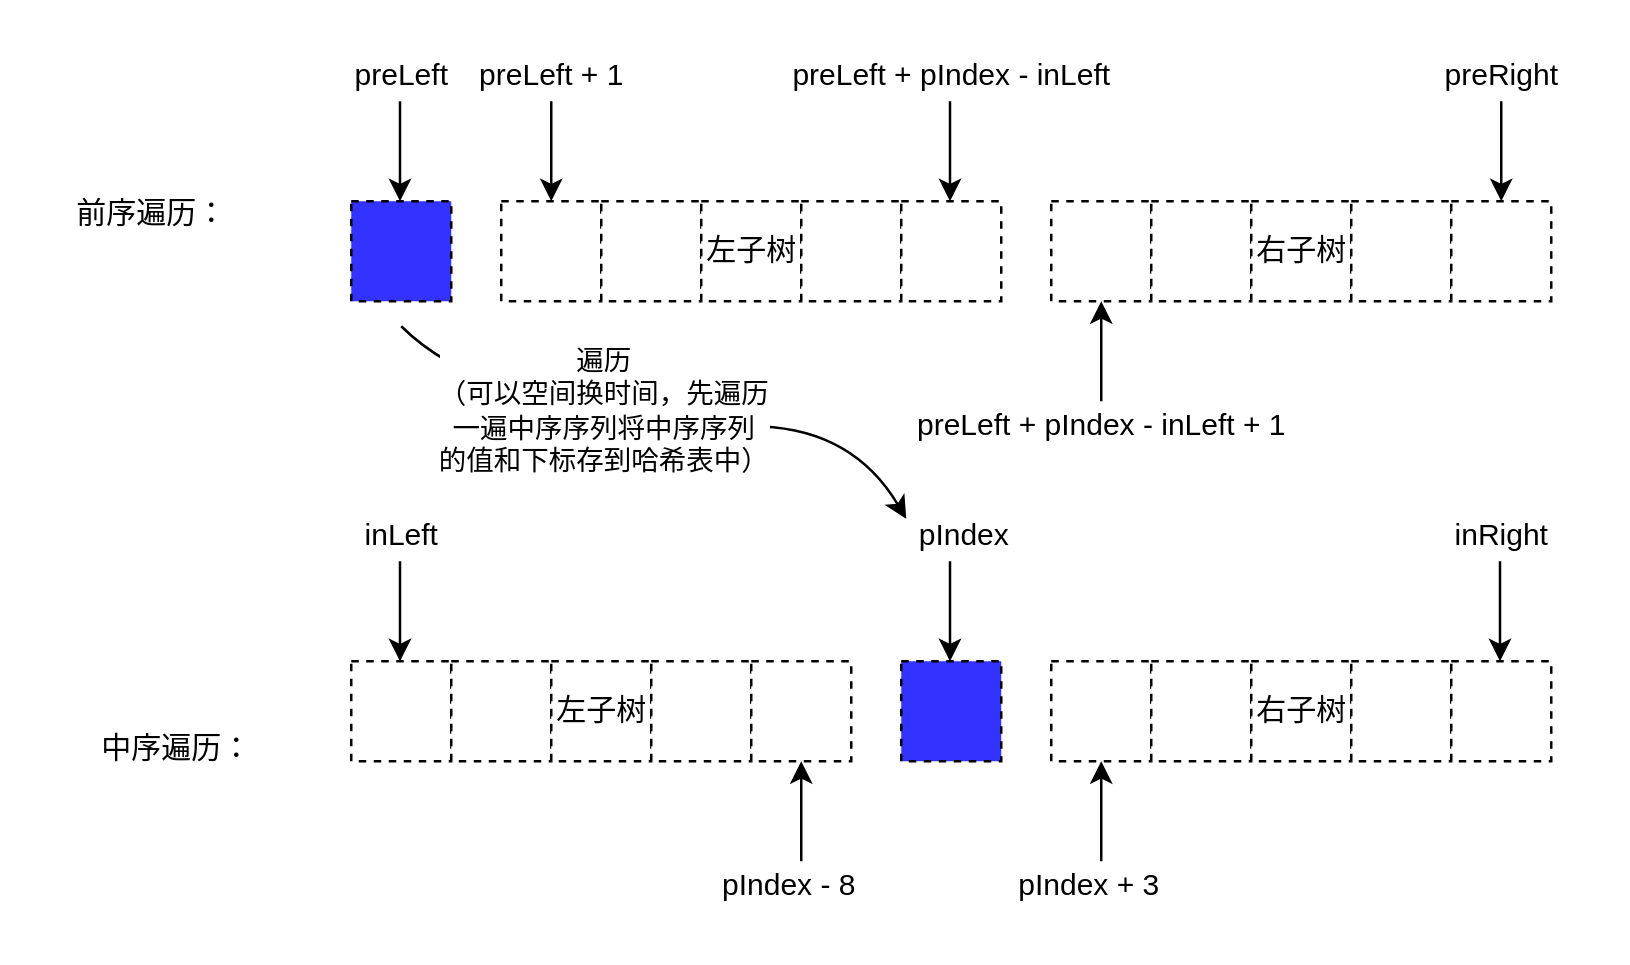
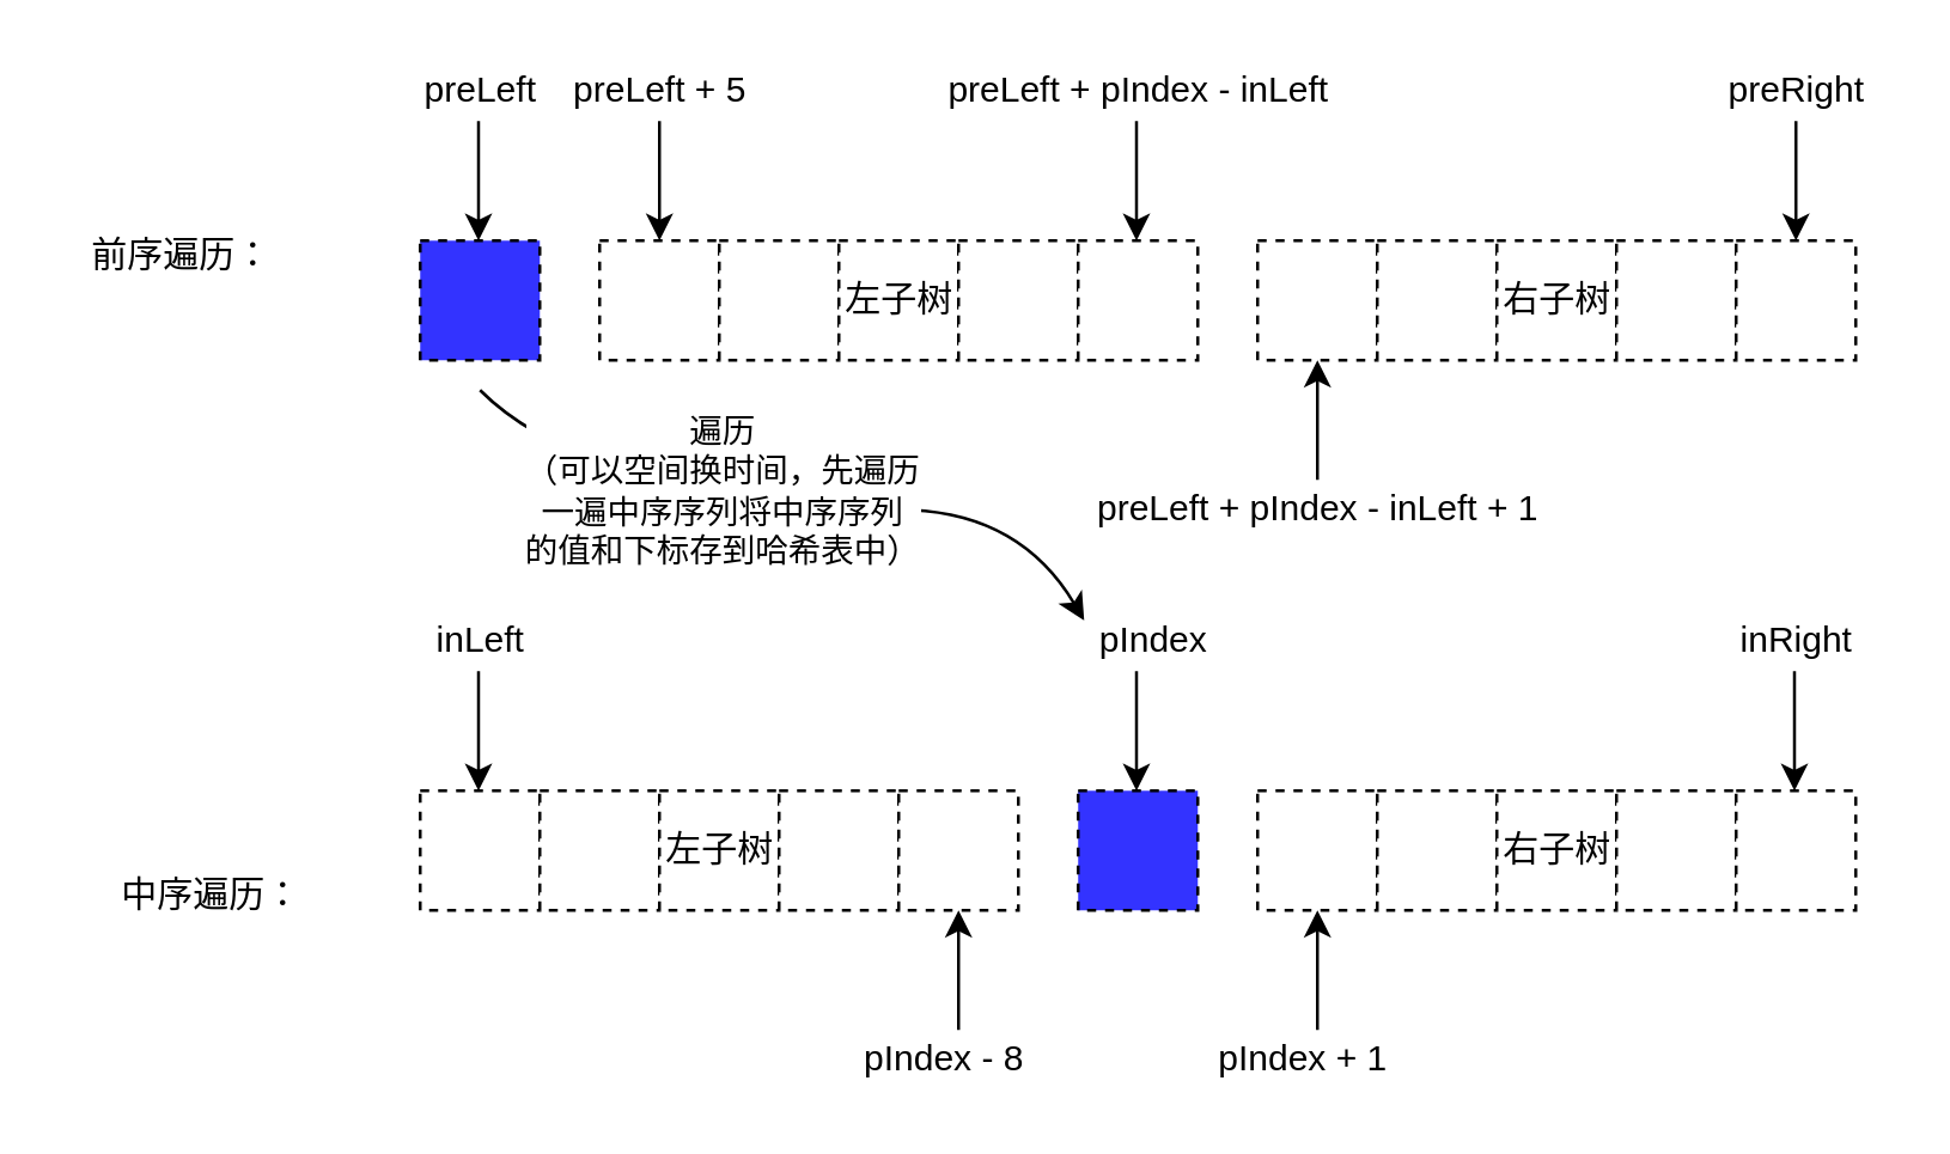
- <mxCell id="41" value="preLeft + 1" style="text;html=1;align=center;verticalAlign=middle;resizable=0;points=[];autosize=1;" vertex="1" parent="1"><mxGeometry x="185" y="20" width="70" height="20" as="geometry" /></mxCell>
+ <mxCell id="41" value="preLeft + 5" style="text;html=1;align=center;verticalAlign=middle;resizable=0;points=[];autosize=1;" vertex="1" parent="1"><mxGeometry x="185" y="20" width="70" height="20" as="geometry" /></mxCell>
- <mxCell id="49" value="pIndex + 3" style="text;html=1;align=center;verticalAlign=middle;resizable=0;points=[];autosize=1;" vertex="1" parent="1"><mxGeometry x="400" y="344" width="70" height="20" as="geometry" /></mxCell>
+ <mxCell id="49" value="pIndex + 1" style="text;html=1;align=center;verticalAlign=middle;resizable=0;points=[];autosize=1;" vertex="1" parent="1"><mxGeometry x="400" y="344" width="70" height="20" as="geometry" /></mxCell>
